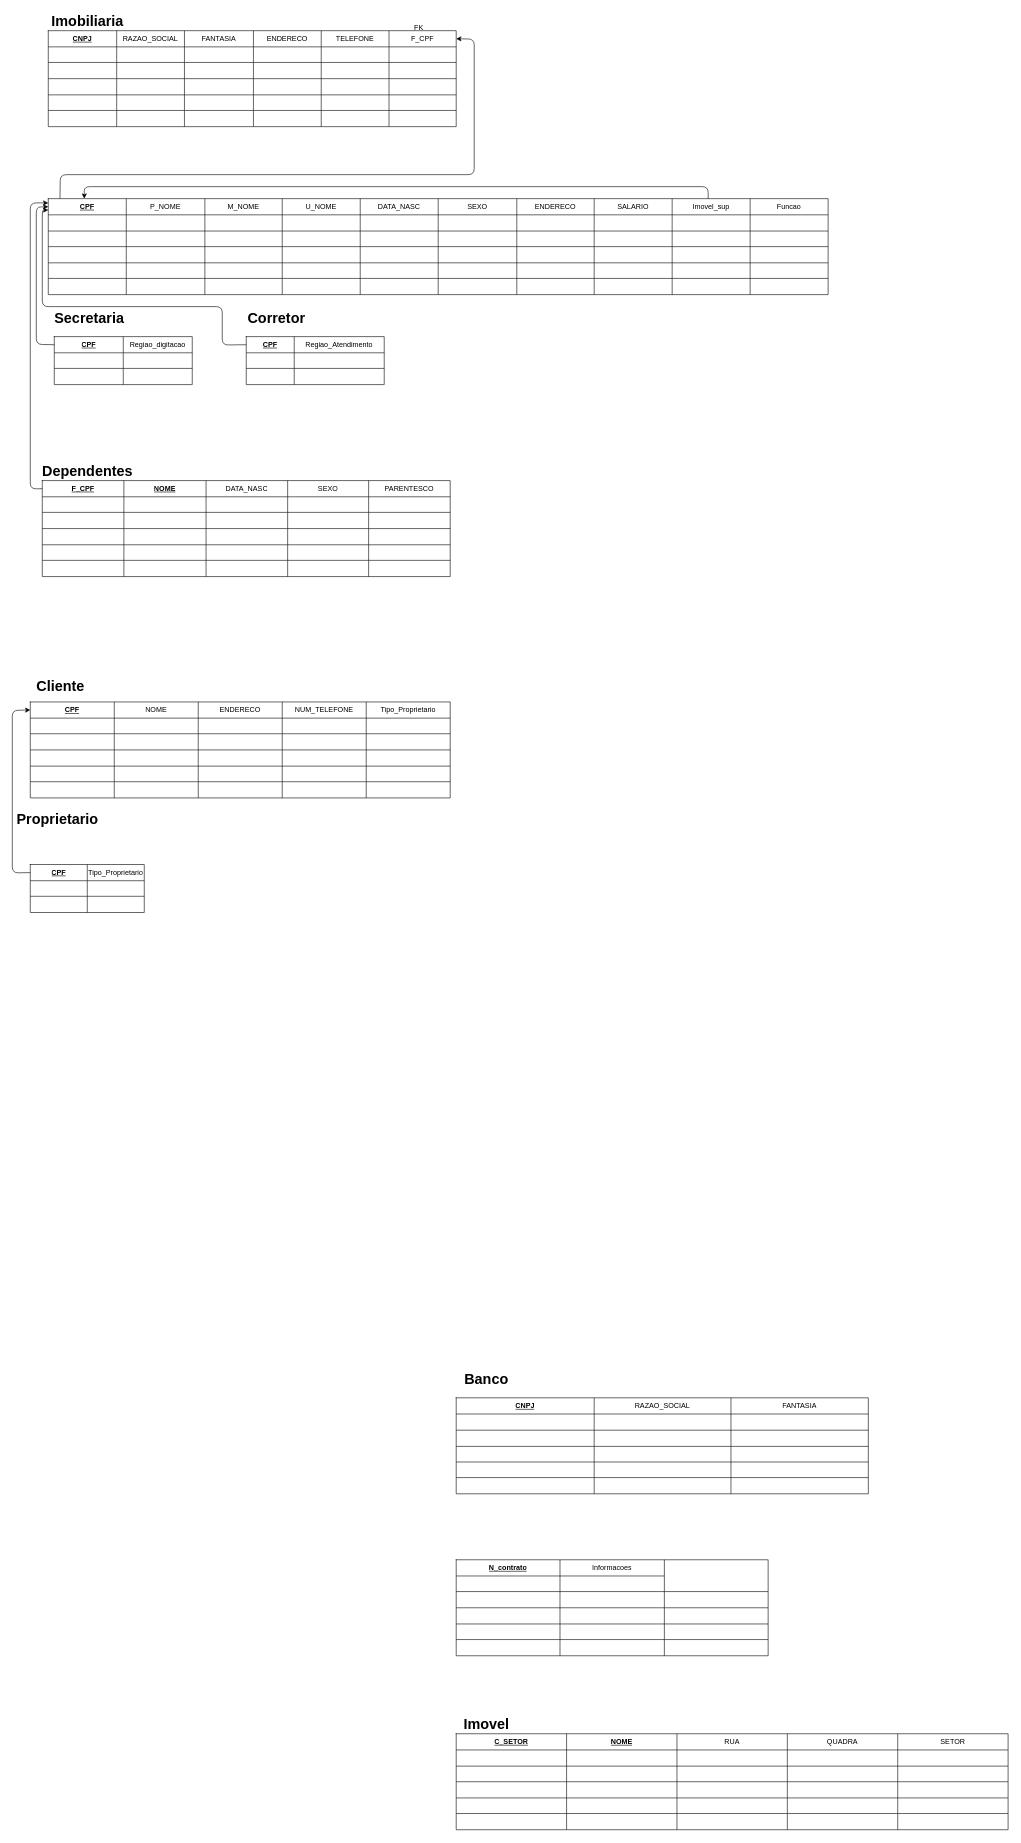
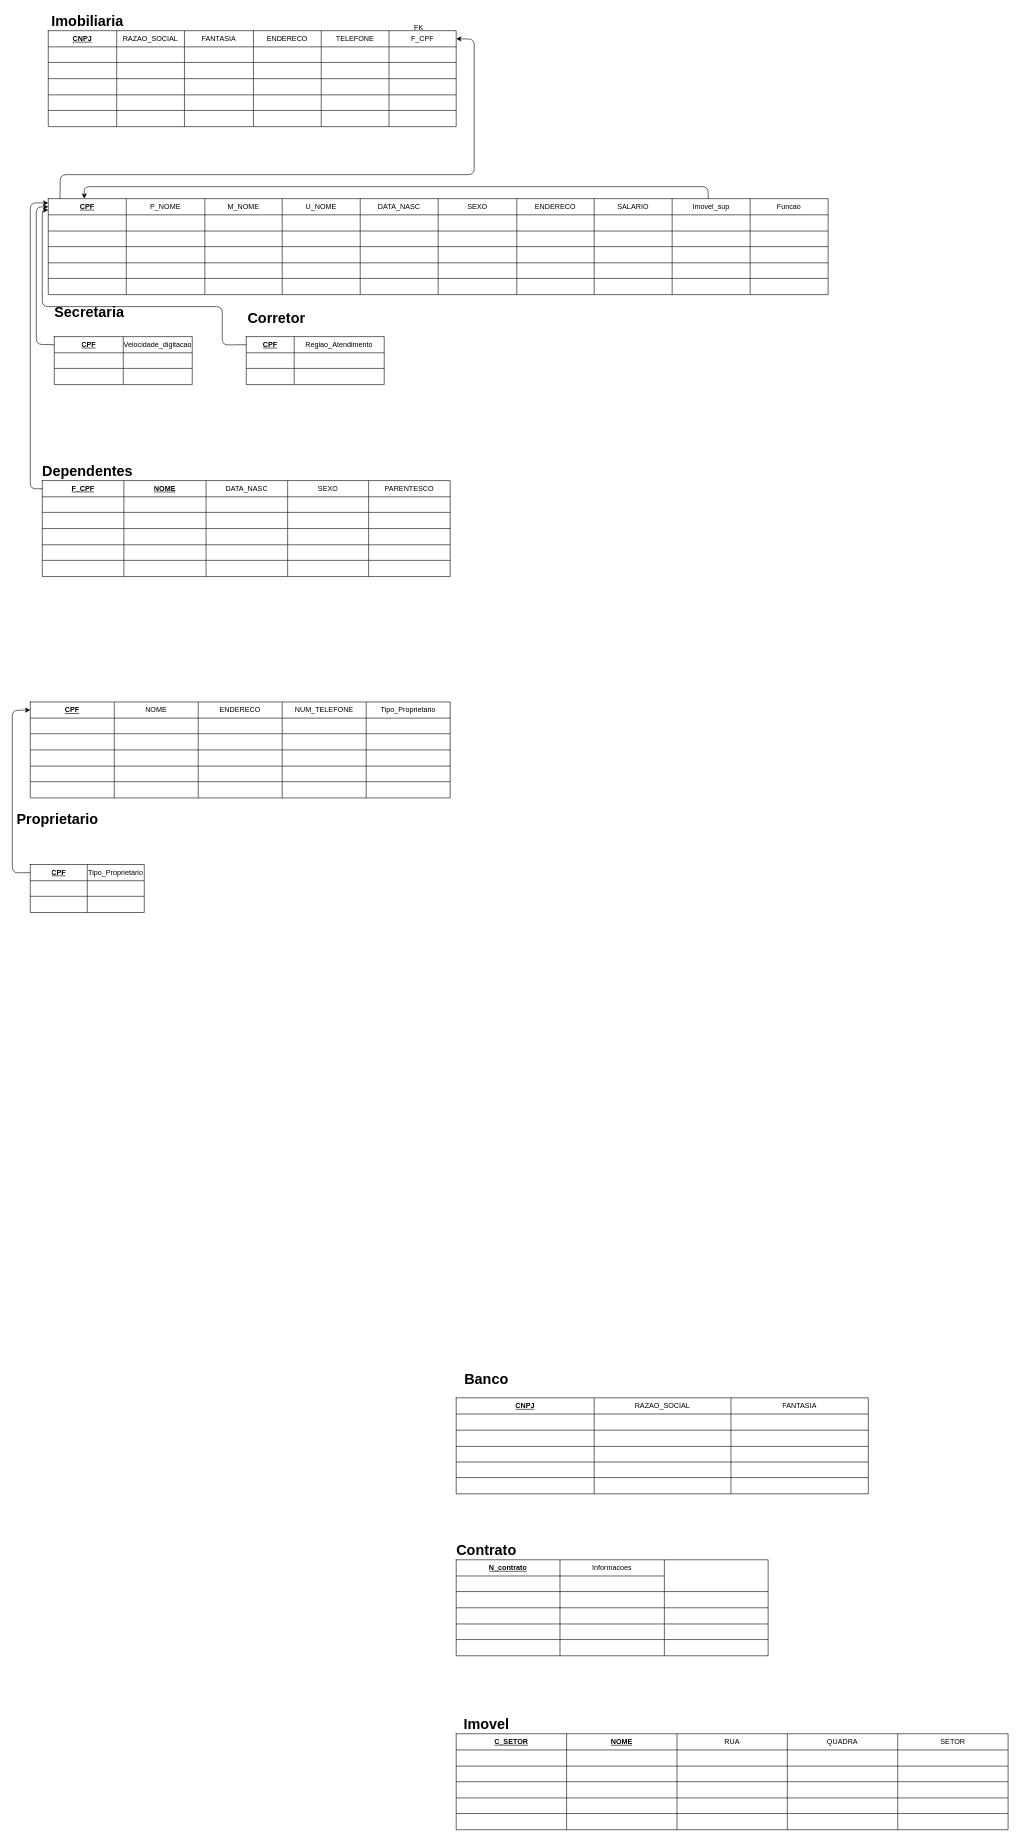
- <mxCell id="280" value="Secretaria" style="text;strokeColor=none;fillColor=none;html=1;fontSize=24;fontStyle=1;verticalAlign=middle;align=center;" vertex="1" parent="1"><mxGeometry x="86" y="520" width="124" height="20" as="geometry" /></mxCell>
+ <mxCell id="280" value="Secretaria" style="text;strokeColor=none;fillColor=none;html=1;fontSize=24;fontStyle=1;verticalAlign=middle;align=center;" vertex="1" parent="1"><mxGeometry x="86" y="510" width="124" height="20" as="geometry" /></mxCell>
- <mxCell id="285" value="Regiao_digitacao" style="shape=partialRectangle;html=1;whiteSpace=wrap;connectable=0;fillColor=none;top=0;left=0;bottom=0;right=0;overflow=hidden;" vertex="1" parent="283"><mxGeometry x="115" width="115" height="27" as="geometry" /></mxCell>
+ <mxCell id="285" value="Velocidade_digitacao" style="shape=partialRectangle;html=1;whiteSpace=wrap;connectable=0;fillColor=none;top=0;left=0;bottom=0;right=0;overflow=hidden;" vertex="1" parent="283"><mxGeometry x="115" width="115" height="27" as="geometry" /></mxCell>
- <mxCell id="47" value="Cliente" style="text;strokeColor=none;fillColor=none;html=1;fontSize=24;fontStyle=1;verticalAlign=middle;align=center;" vertex="1" parent="1"><mxGeometry x="50" y="1129" width="100" height="30" as="geometry" /></mxCell>
+ <mxCell id="203" value="Contrato" style="text;strokeColor=none;fillColor=none;html=1;fontSize=24;fontStyle=1;verticalAlign=middle;align=center;" vertex="1" parent="1"><mxGeometry x="760" y="2569" width="100" height="30" as="geometry" /></mxCell>
